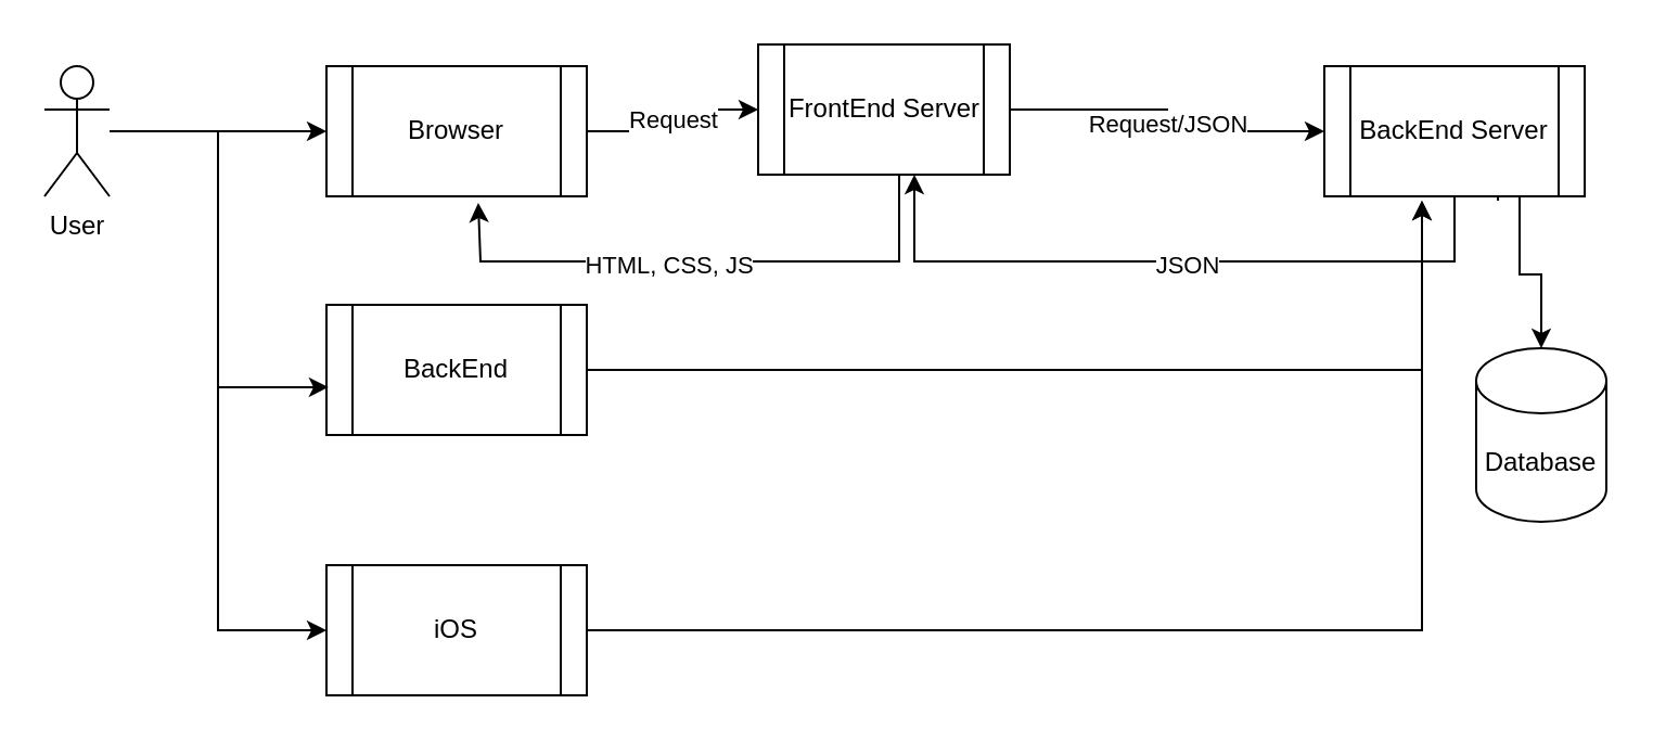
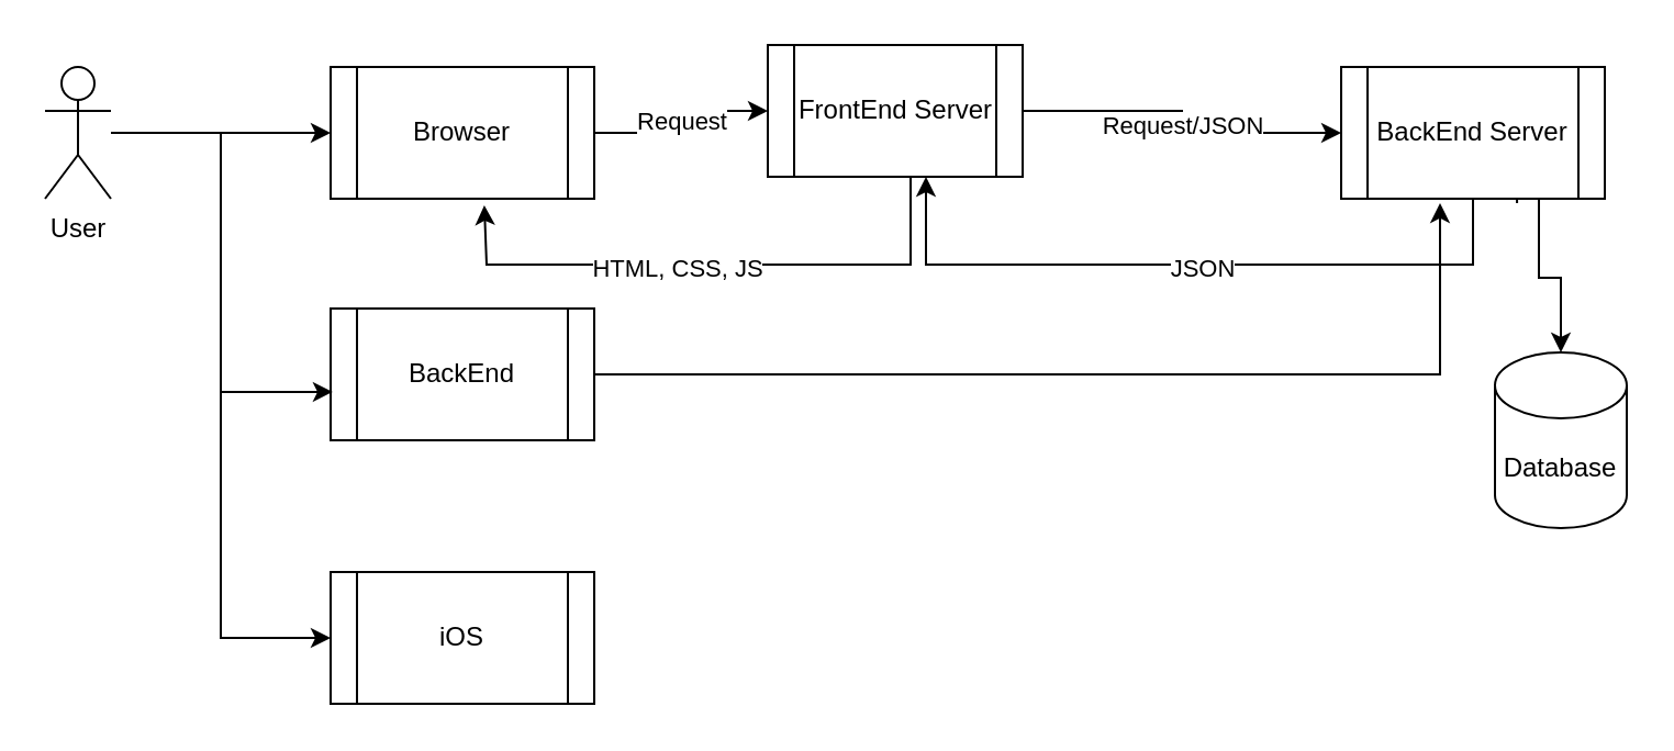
- <mxCell id="22" style="edgeStyle=orthogonalEdgeStyle;rounded=0;orthogonalLoop=1;jettySize=auto;html=1;entryX=0.375;entryY=1.033;entryDx=0;entryDy=0;entryPerimeter=0;" edge="1" parent="1" source="9" target="18"><mxGeometry relative="1" as="geometry"><mxPoint x="650" y="120" as="targetPoint" /></mxGeometry></mxCell>
